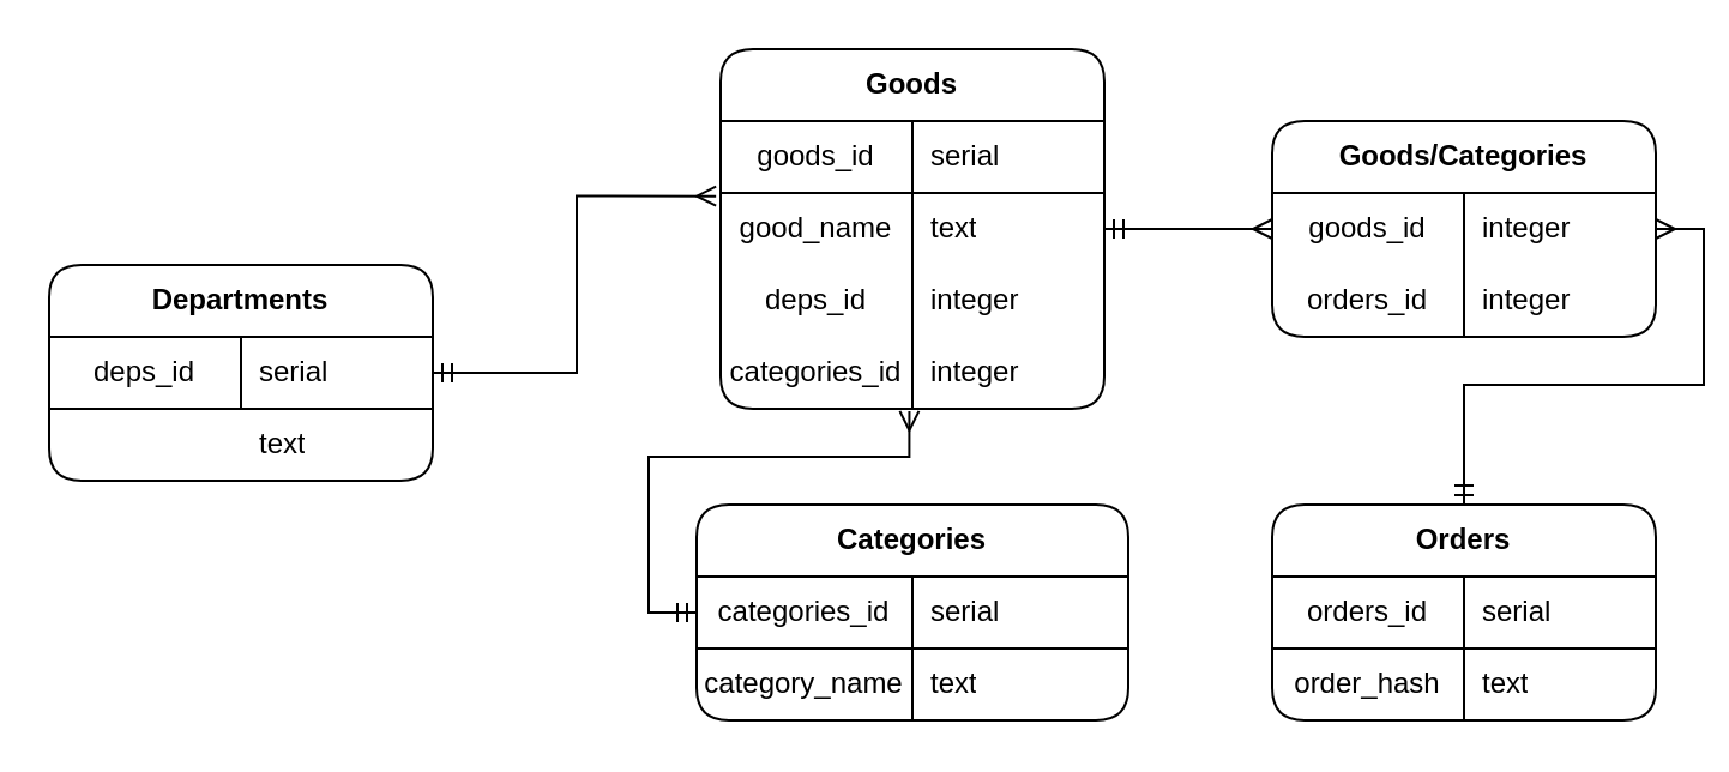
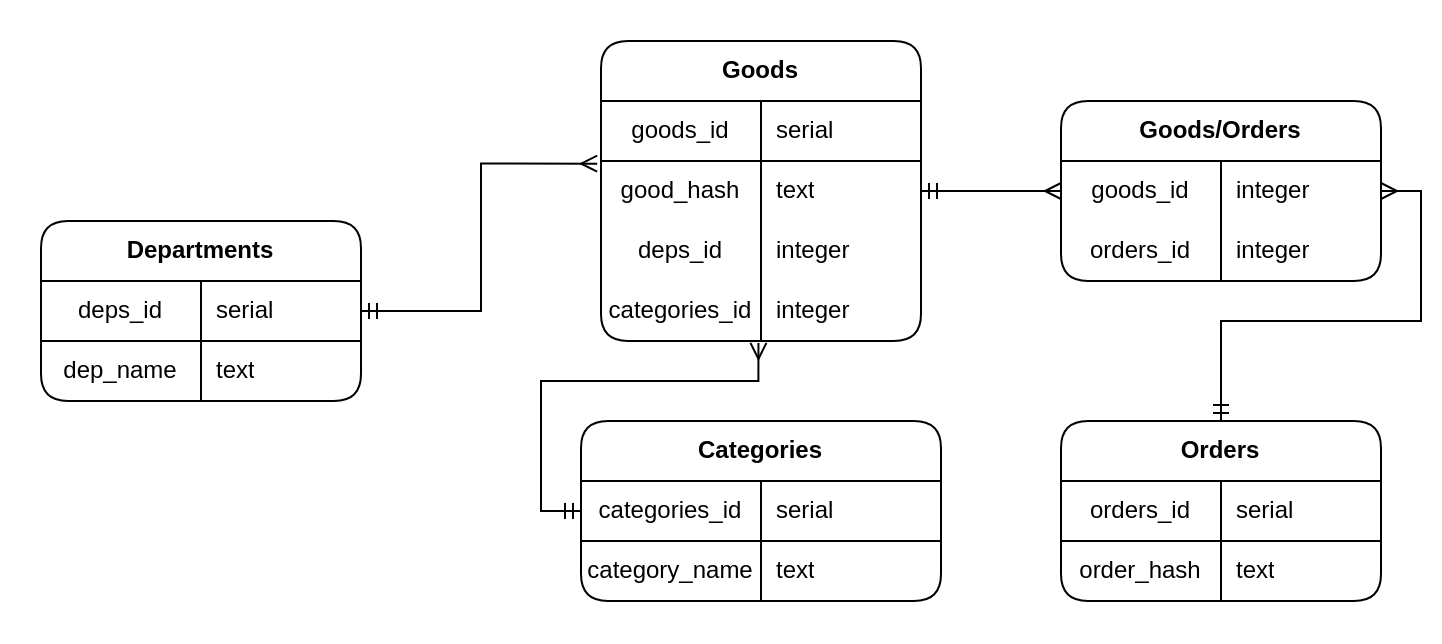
- <mxCell id="23" value="Goods/Categories" style="shape=table;html=1;whiteSpace=wrap;startSize=30;container=1;collapsible=0;childLayout=tableLayout;fixedRows=1;rowLines=0;fontStyle=1;align=center;rounded=1;" vertex="1" parent="1"><mxGeometry x="530" y="50" width="160" height="90" as="geometry" /></mxCell>
+ <mxCell id="23" value="Goods/Orders" style="shape=table;html=1;whiteSpace=wrap;startSize=30;container=1;collapsible=0;childLayout=tableLayout;fixedRows=1;rowLines=0;fontStyle=1;align=center;rounded=1;" vertex="1" parent="1"><mxGeometry x="530" y="50" width="160" height="90" as="geometry" /></mxCell>
- <mxCell id="8" value="good_name" style="shape=partialRectangle;html=1;whiteSpace=wrap;connectable=0;fillColor=none;top=0;left=0;bottom=0;right=0;overflow=hidden;" vertex="1" parent="7"><mxGeometry width="80" height="30" as="geometry" /></mxCell>
+ <mxCell id="8" value="good_hash" style="shape=partialRectangle;html=1;whiteSpace=wrap;connectable=0;fillColor=none;top=0;left=0;bottom=0;right=0;overflow=hidden;" vertex="1" parent="7"><mxGeometry width="80" height="30" as="geometry" /></mxCell>
+ <mxCell id="21" value="dep_name" style="shape=partialRectangle;html=1;whiteSpace=wrap;connectable=0;fillColor=none;top=0;left=0;bottom=0;right=0;overflow=hidden;" vertex="1" parent="20"><mxGeometry width="80" height="30" as="geometry" /></mxCell>
